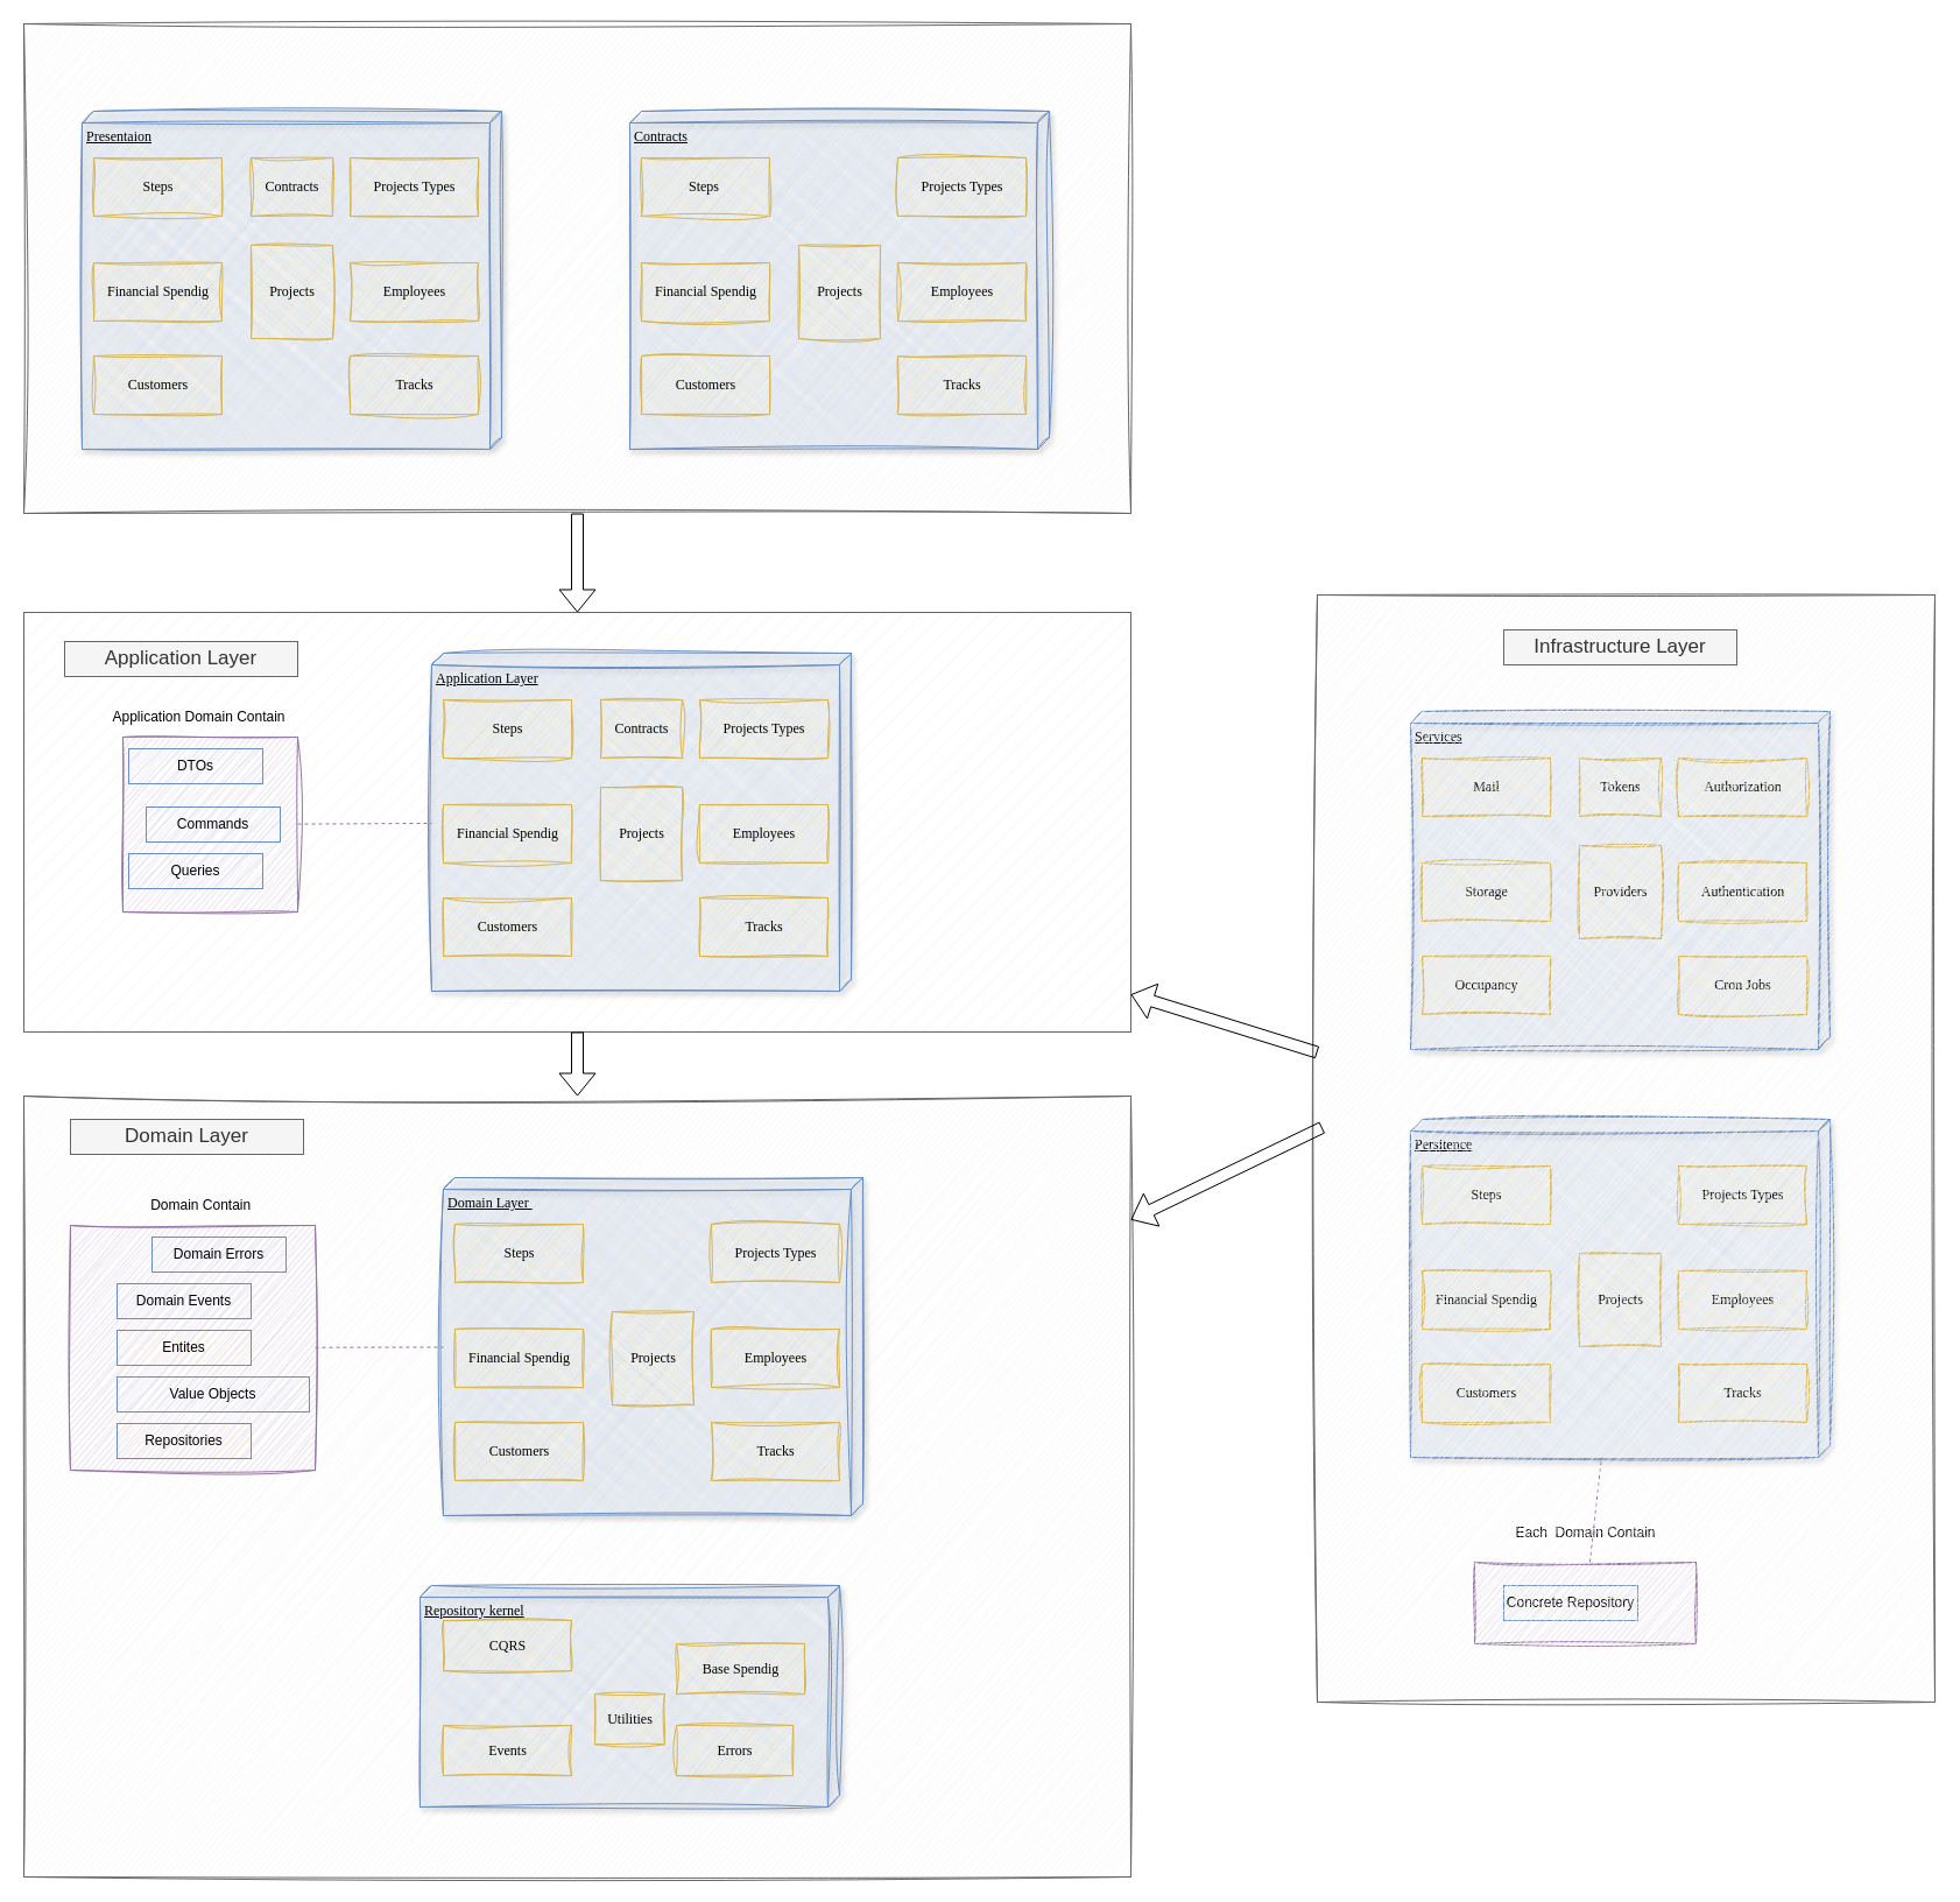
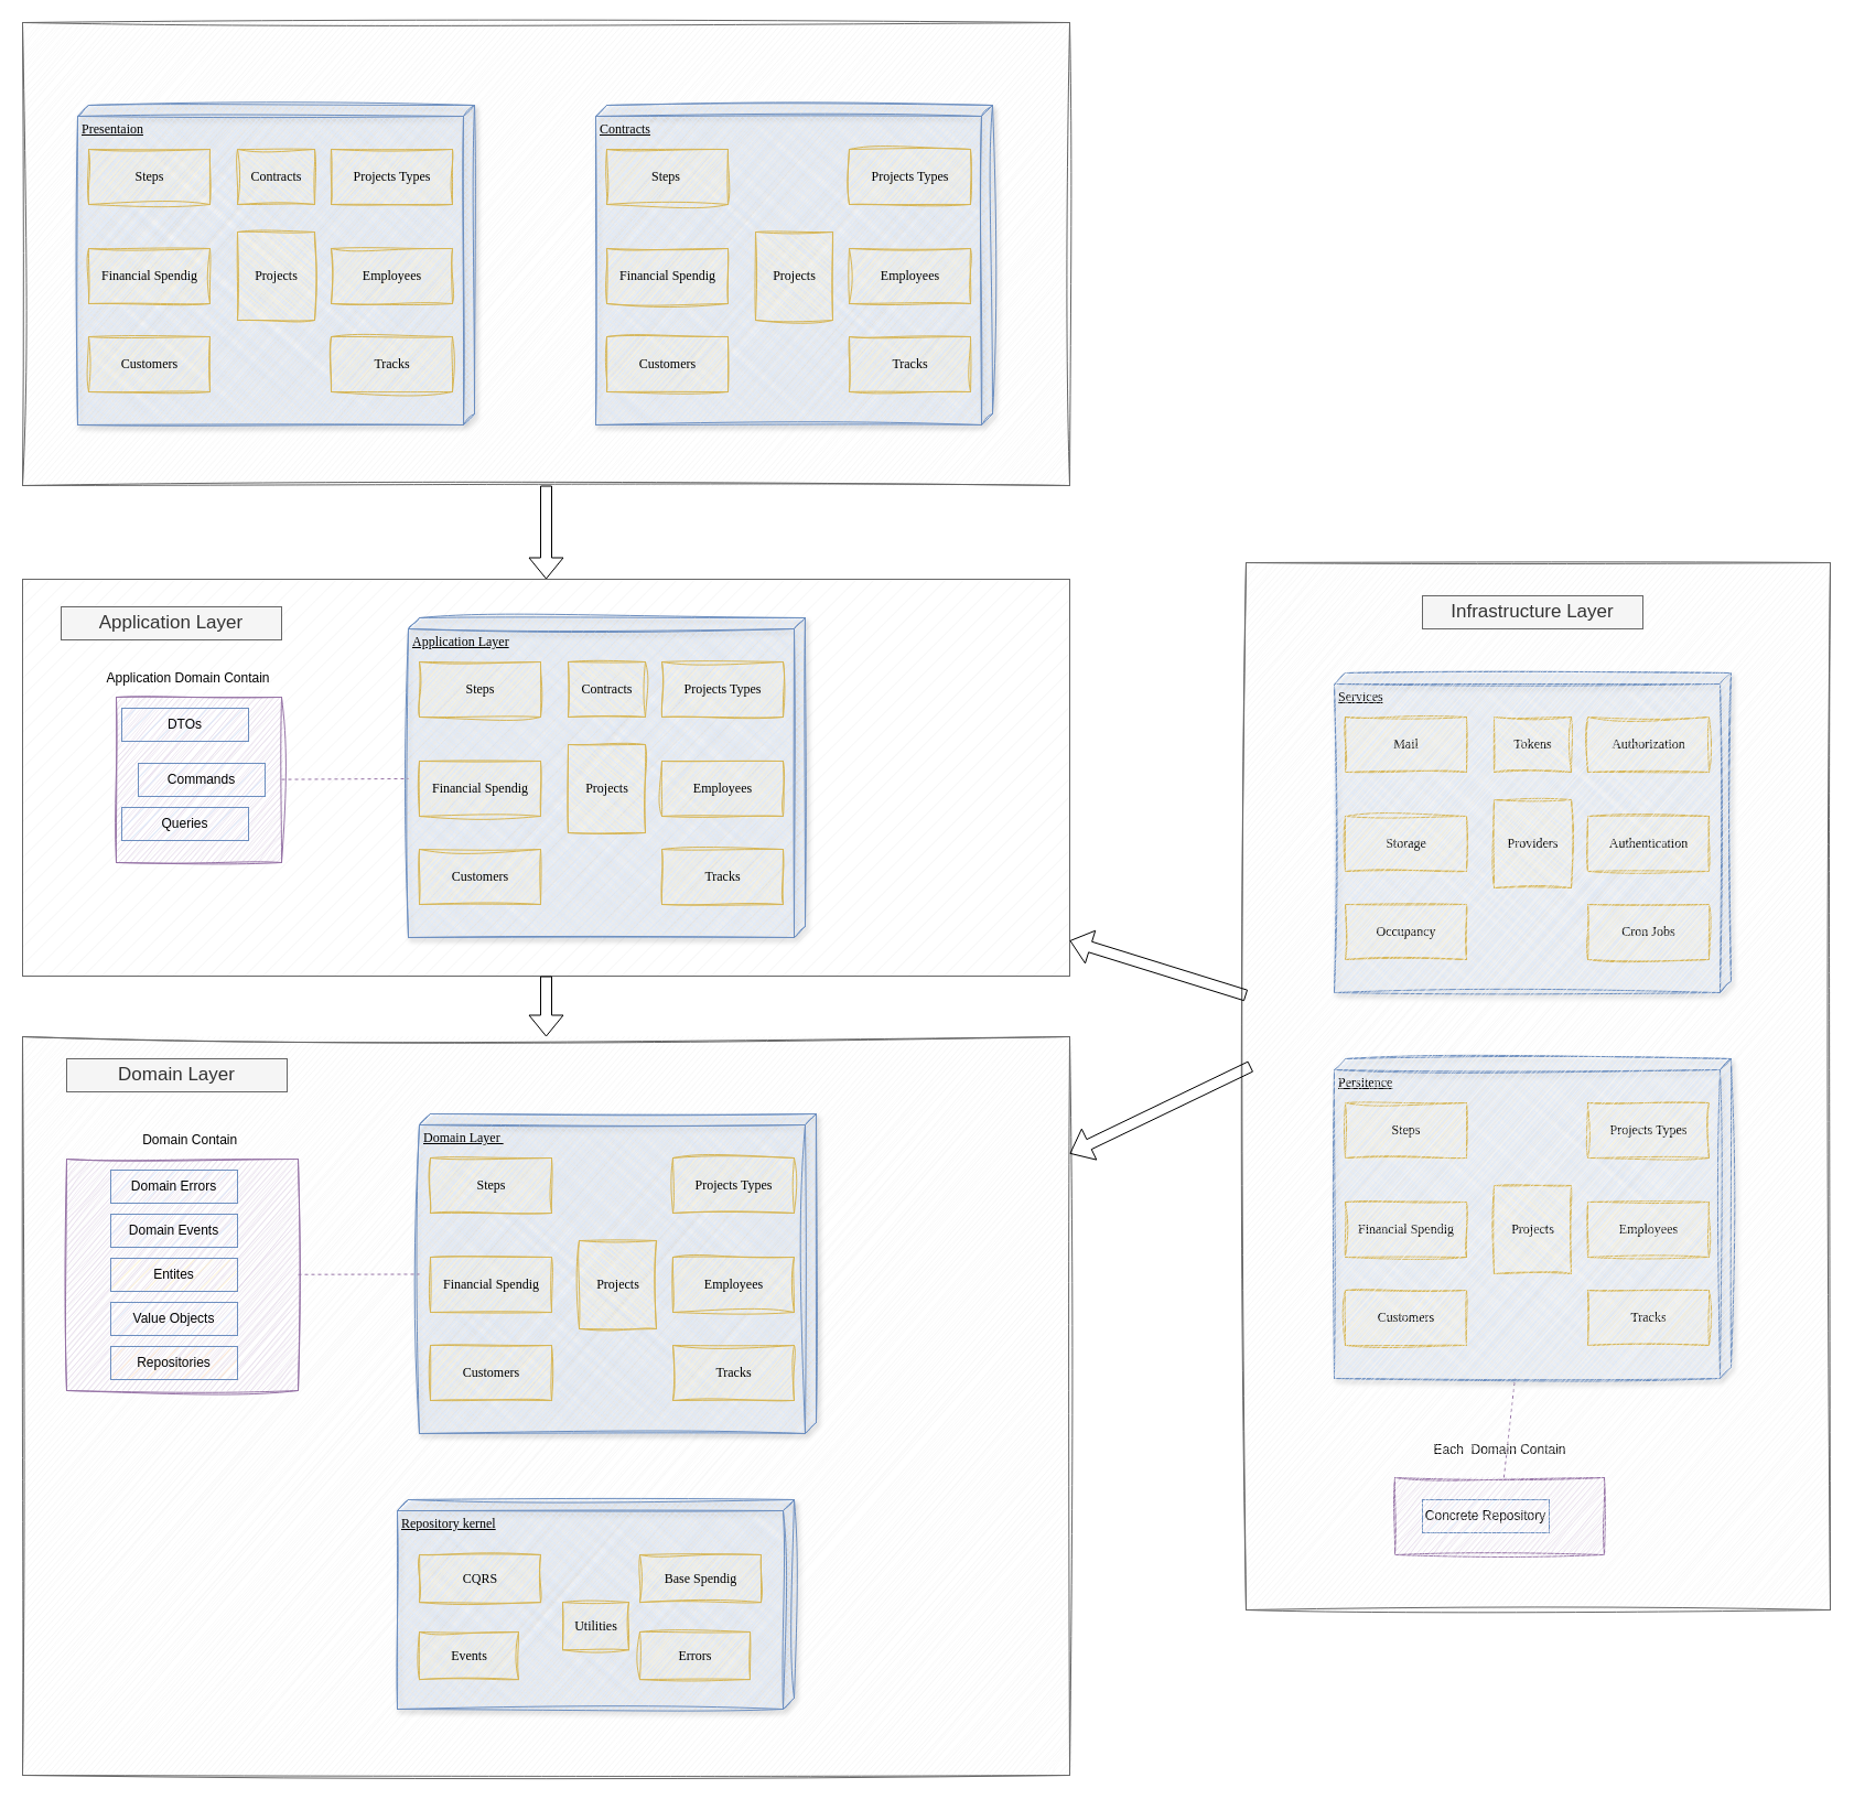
- <mxCell id="59" value="Domain Errors" style="rounded=0;whiteSpace=wrap;html=1;fillColor=#dae8fc;strokeColor=#6c8ebf;fillStyle=hatch;" parent="57" vertex="1"><mxGeometry x="70" y="10" width="115" height="30" as="geometry" /></mxCell>
+ <mxCell id="59" value="Domain Errors" style="rounded=0;whiteSpace=wrap;html=1;fillColor=#dae8fc;strokeColor=#6c8ebf;fillStyle=hatch;" parent="57" vertex="1"><mxGeometry x="40" y="10" width="115" height="30" as="geometry" /></mxCell>
- <mxCell id="62" value="Value Objects" style="rounded=0;whiteSpace=wrap;html=1;fillColor=#dae8fc;strokeColor=#6c8ebf;fillStyle=hatch;" parent="57" vertex="1"><mxGeometry x="40" y="130" width="165" height="30" as="geometry" /></mxCell>
+ <mxCell id="62" value="Value Objects" style="rounded=0;whiteSpace=wrap;html=1;fillColor=#dae8fc;strokeColor=#6c8ebf;fillStyle=hatch;" parent="57" vertex="1"><mxGeometry x="40" y="130" width="115" height="30" as="geometry" /></mxCell>
- <mxCell id="71" value="CQRS" style="html=1;rounded=0;shadow=0;comic=0;labelBackgroundColor=none;strokeWidth=1;fontFamily=Verdana;fontSize=12;align=center;fillColor=#fff2cc;strokeColor=#d6b656;fillStyle=hatch;sketch=1;curveFitting=1;jiggle=2;" parent="65" vertex="1"><mxGeometry x="20" y="30.003" width="110" height="43.103" as="geometry" /></mxCell>
+ <mxCell id="71" value="CQRS" style="html=1;rounded=0;shadow=0;comic=0;labelBackgroundColor=none;strokeWidth=1;fontFamily=Verdana;fontSize=12;align=center;fillColor=#fff2cc;strokeColor=#d6b656;fillStyle=hatch;sketch=1;curveFitting=1;jiggle=2;" parent="65" vertex="1"><mxGeometry x="20" y="50.003" width="110" height="43.103" as="geometry" /></mxCell>
- <mxCell id="70" value="Events" style="html=1;rounded=0;shadow=0;comic=0;labelBackgroundColor=none;strokeWidth=1;fontFamily=Verdana;fontSize=12;align=center;fillColor=#fff2cc;strokeColor=#d6b656;sketch=1;curveFitting=1;jiggle=2;fillStyle=hachure;" parent="65" vertex="1"><mxGeometry x="20" y="119.999" width="110" height="43.103" as="geometry" /></mxCell>
+ <mxCell id="70" value="Events" style="html=1;rounded=0;shadow=0;comic=0;labelBackgroundColor=none;strokeWidth=1;fontFamily=Verdana;fontSize=12;align=center;fillColor=#fff2cc;strokeColor=#d6b656;sketch=1;curveFitting=1;jiggle=2;fillStyle=hachure;" parent="65" vertex="1"><mxGeometry x="20" y="119.999" width="90" height="43.103" as="geometry" /></mxCell>
